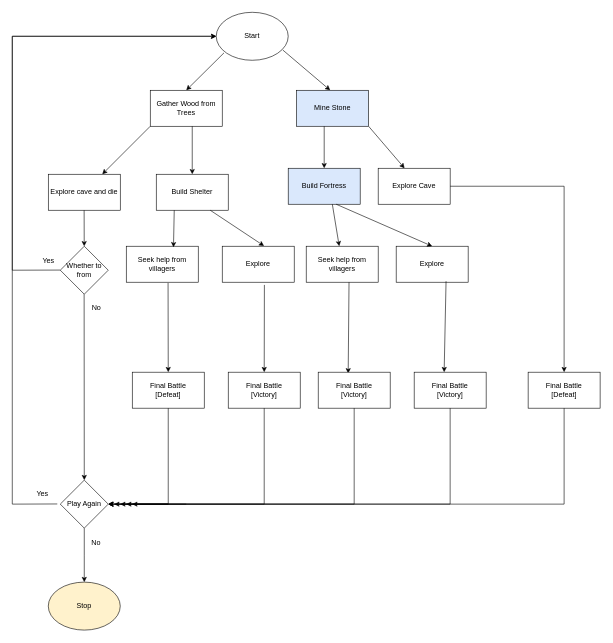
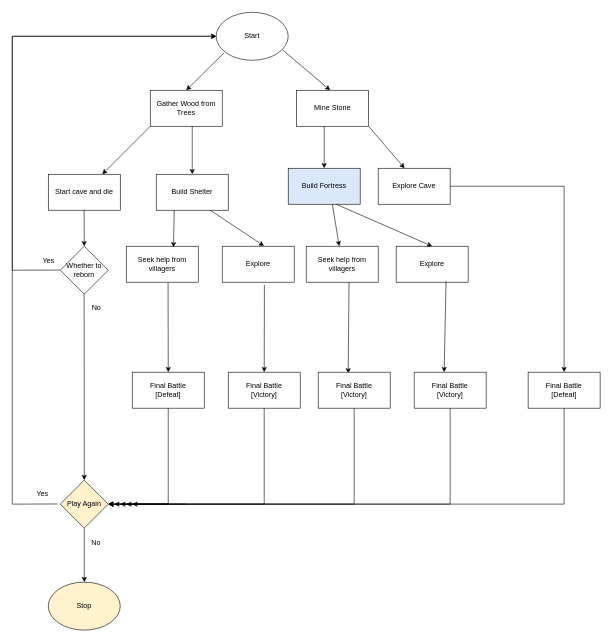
- <mxCell id="6" value="Mine Stone" style="rounded=0;whiteSpace=wrap;html=1;fillColor=#dae8fc;" vertex="1" parent="1"><mxGeometry x="494" y="150" width="120" height="60" as="geometry" /></mxCell>
+ <mxCell id="6" value="Mine Stone" style="rounded=0;whiteSpace=wrap;html=1;" vertex="1" parent="1"><mxGeometry x="494" y="150" width="120" height="60" as="geometry" /></mxCell>
- <mxCell id="14" value="Explore cave and die" style="rounded=0;whiteSpace=wrap;html=1;" vertex="1" parent="1"><mxGeometry y="290" width="120" height="60" as="geometry" x="80" /></mxCell>
+ <mxCell id="14" value="Start cave and die" style="rounded=0;whiteSpace=wrap;html=1;" vertex="1" parent="1"><mxGeometry y="290" width="120" height="60" as="geometry" x="80" /></mxCell>
- <mxCell id="16" value="Whether to from" style="rhombus;whiteSpace=wrap;html=1;" vertex="1" parent="1"><mxGeometry x="100" y="410" width="80" height="80" as="geometry" /></mxCell>
+ <mxCell id="16" value="Whether to reborn" style="rhombus;whiteSpace=wrap;html=1;" vertex="1" parent="1"><mxGeometry x="100" y="410" width="80" height="80" as="geometry" /></mxCell>
- <mxCell id="22" value="Play Again" style="rhombus;whiteSpace=wrap;html=1;" vertex="1" parent="1"><mxGeometry x="100" y="800" width="80" height="80" as="geometry" /></mxCell>
+ <mxCell id="22" value="Play Again" style="rhombus;whiteSpace=wrap;html=1;fillColor=#fff2cc;" vertex="1" parent="1"><mxGeometry x="100" y="800" width="80" height="80" as="geometry" /></mxCell>
